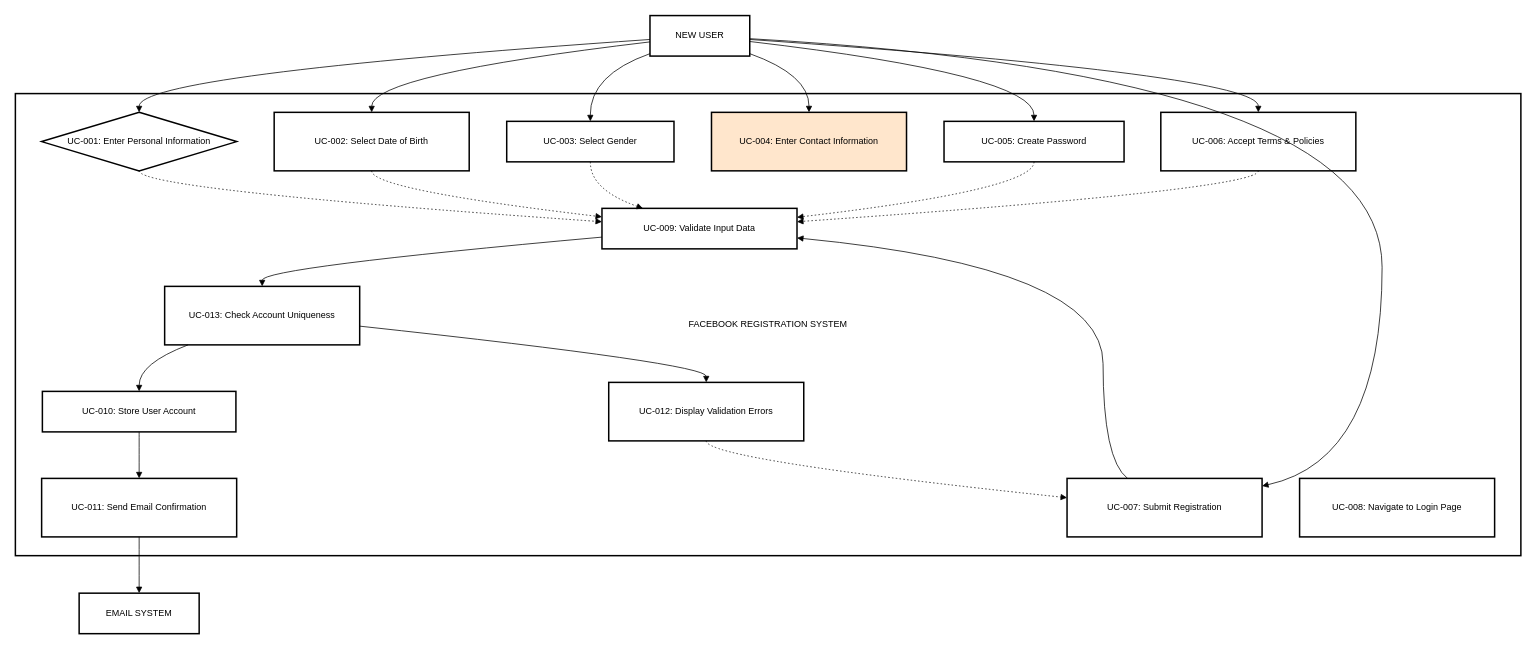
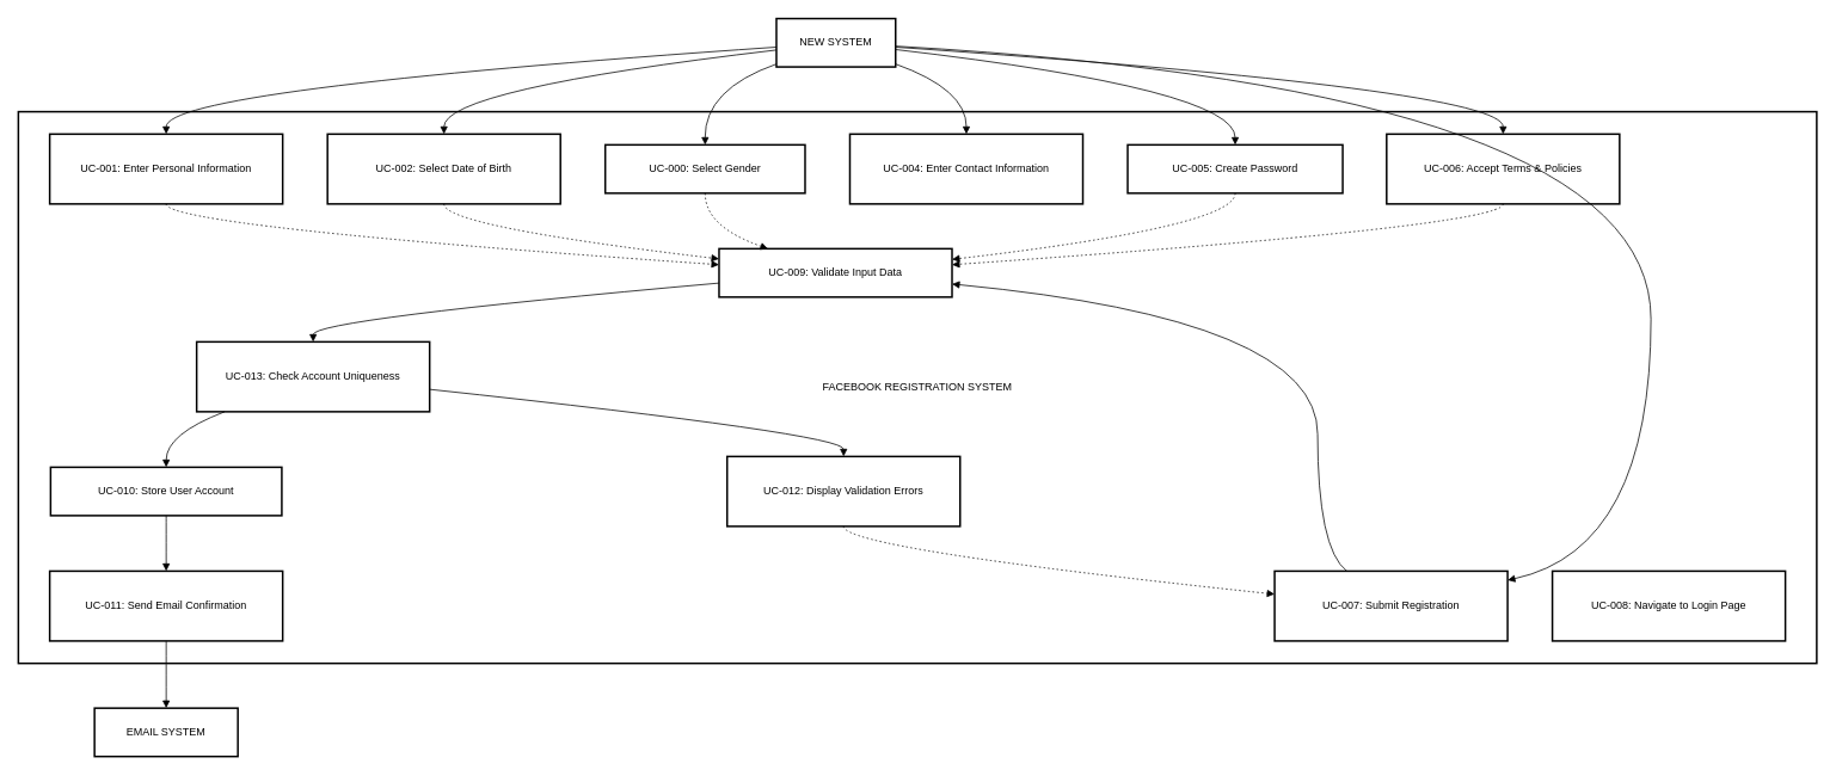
- <mxCell id="16" value="NEW USER" style="whiteSpace=wrap;strokeWidth=2;" vertex="1" parent="1"><mxGeometry x="866" y="20" width="133" height="54" as="geometry" /></mxCell>
+ <mxCell id="16" value="NEW SYSTEM" style="whiteSpace=wrap;strokeWidth=2;" vertex="1" parent="1"><mxGeometry x="866" y="20" width="133" height="54" as="geometry" /></mxCell>
- <mxCell id="3" value="UC-001: Enter Personal Information" style="rhombus;whiteSpace=wrap;strokeWidth=2;" vertex="1" parent="1"><mxGeometry x="55" y="149" width="260" height="78" as="geometry" /></mxCell>
+ <mxCell id="3" value="UC-001: Enter Personal Information" style="whiteSpace=wrap;strokeWidth=2;" vertex="1" parent="1"><mxGeometry x="55" y="149" width="260" height="78" as="geometry" /></mxCell>
- <mxCell id="5" value="UC-003: Select Gender" style="whiteSpace=wrap;strokeWidth=2;" vertex="1" parent="1"><mxGeometry x="675" y="161" width="223" height="54" as="geometry" /></mxCell>
+ <mxCell id="5" value="UC-000: Select Gender" style="whiteSpace=wrap;strokeWidth=2;" vertex="1" parent="1"><mxGeometry x="675" y="161" width="223" height="54" as="geometry" /></mxCell>
- <mxCell id="6" value="UC-004: Enter Contact Information" style="whiteSpace=wrap;strokeWidth=2;fillColor=#ffe6cc;" vertex="1" parent="1"><mxGeometry x="948" y="149" width="260" height="78" as="geometry" /></mxCell>
+ <mxCell id="6" value="UC-004: Enter Contact Information" style="whiteSpace=wrap;strokeWidth=2;" vertex="1" parent="1"><mxGeometry x="948" y="149" width="260" height="78" as="geometry" /></mxCell>
